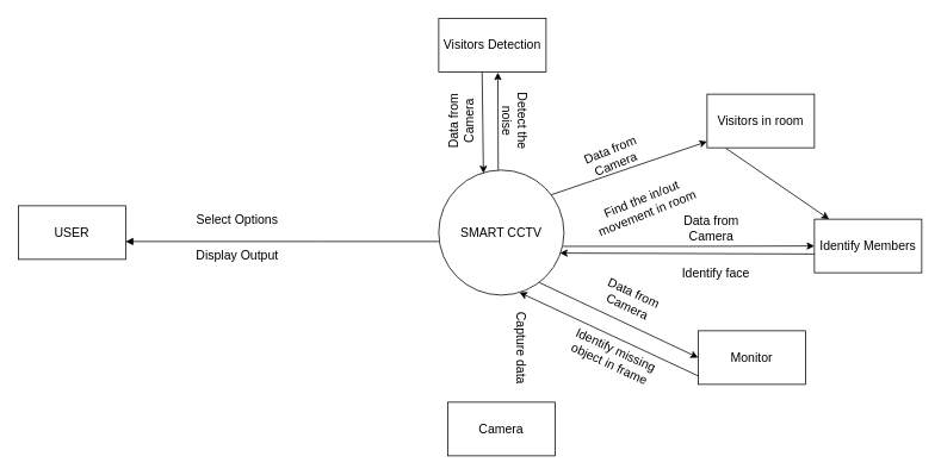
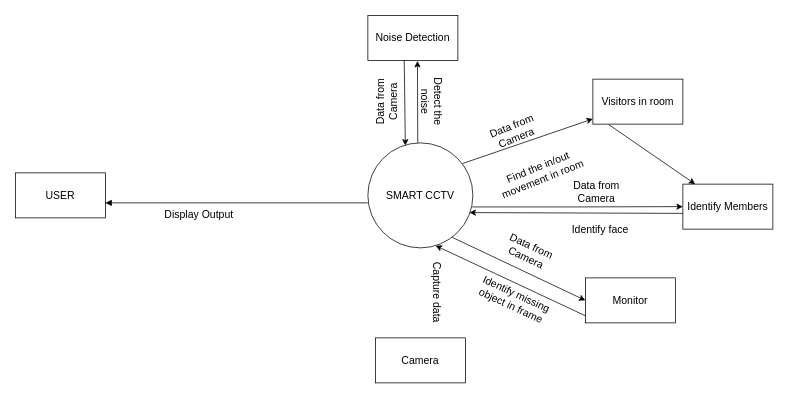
- <mxCell id="4" value="Visitors Detection" style="rounded=0;whiteSpace=wrap;html=1;fontSize=14;" vertex="1" parent="1"><mxGeometry x="490" y="20" width="120" height="60" as="geometry" /></mxCell>
+ <mxCell id="4" value="Noise Detection" style="rounded=0;whiteSpace=wrap;html=1;fontSize=14;" vertex="1" parent="1"><mxGeometry x="490" y="20" width="120" height="60" as="geometry" /></mxCell>
- <mxCell id="11" value="Select Options" style="text;html=1;strokeColor=none;fillColor=none;align=center;verticalAlign=middle;whiteSpace=wrap;rounded=0;fontSize=14;" vertex="1" parent="1"><mxGeometry x="210" y="230" width="110" height="30" as="geometry" /></mxCell>
